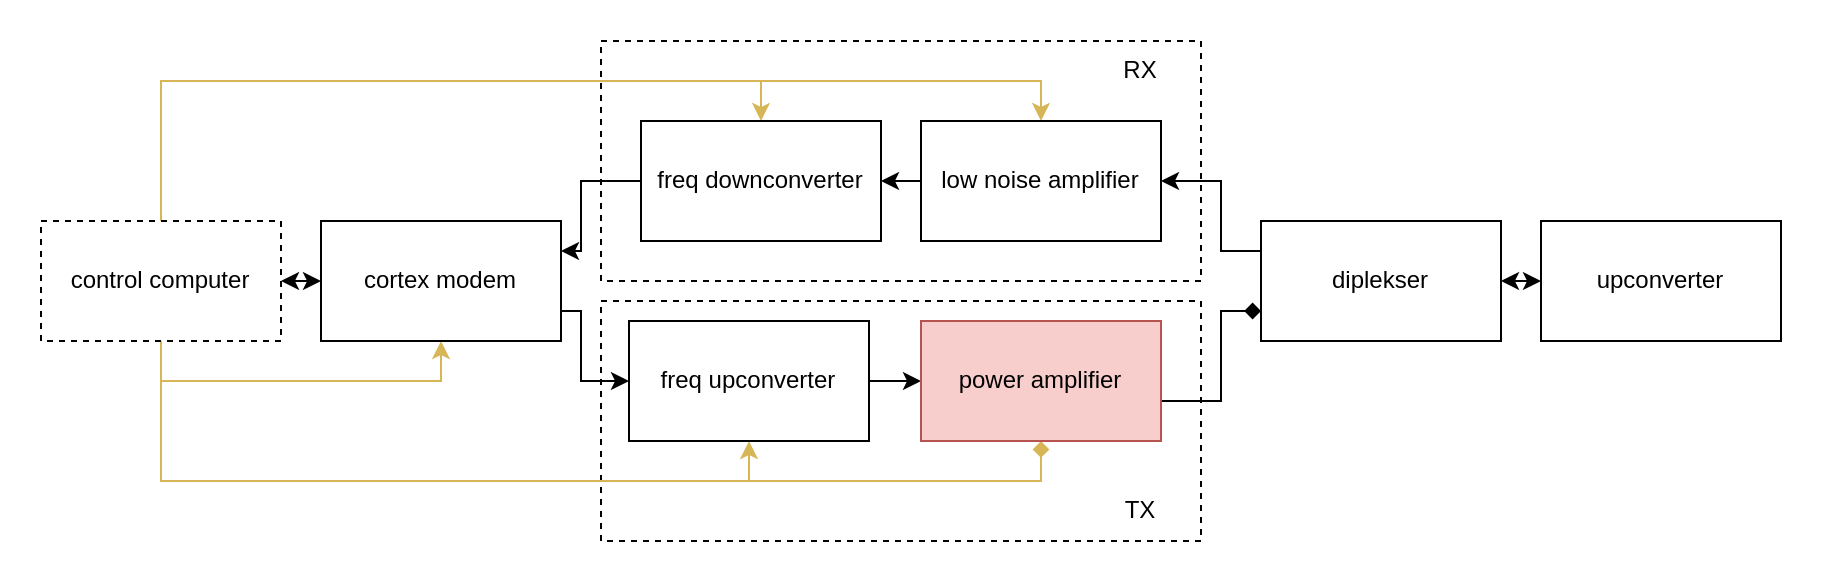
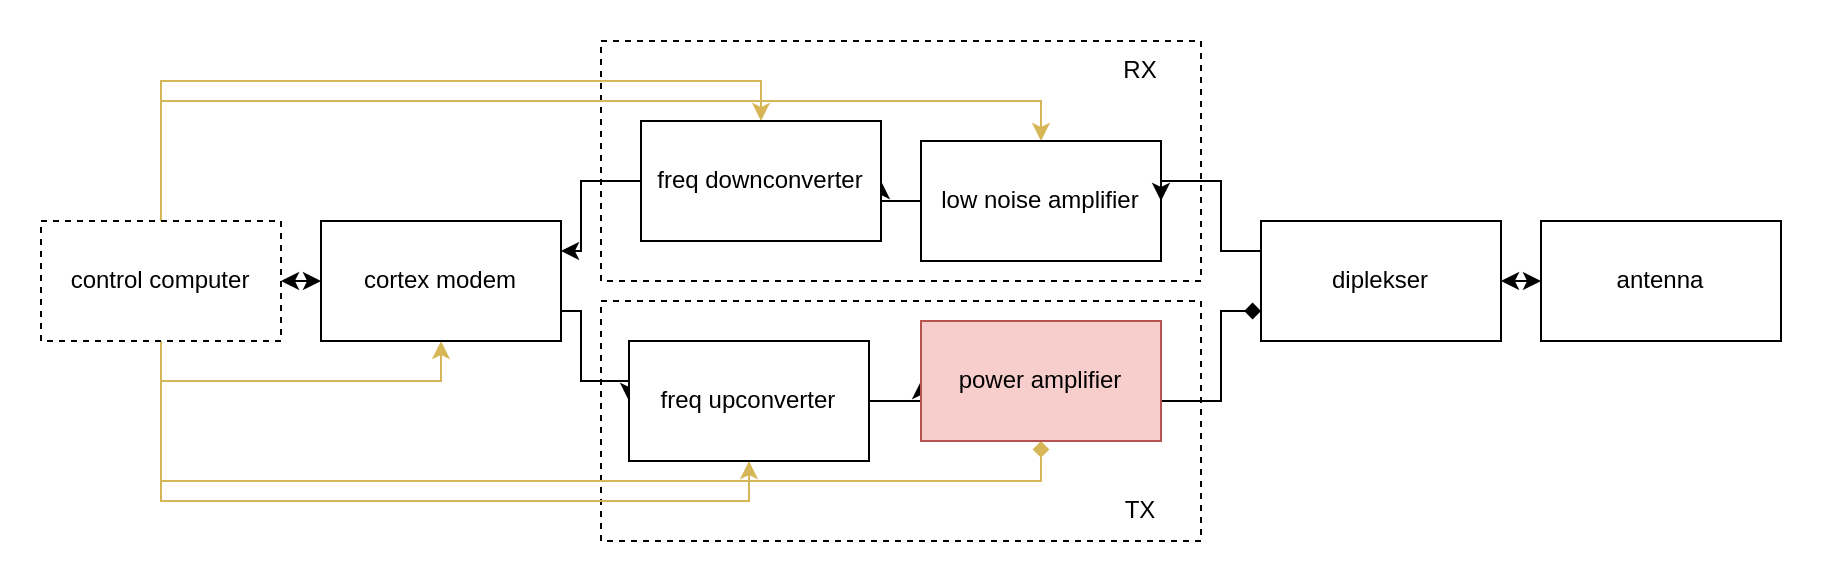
- <mxCell id="17" value="low noise amplifier" style="rounded=0;whiteSpace=wrap;html=1;" vertex="1" parent="1"><mxGeometry x="460" y="60" width="120" height="60" as="geometry" /></mxCell>
+ <mxCell id="17" value="low noise amplifier" style="rounded=0;whiteSpace=wrap;html=1;" vertex="1" parent="1"><mxGeometry x="460" y="70" width="120" height="60" as="geometry" /></mxCell>
- <mxCell id="24" value="&lt;div&gt;upconverter&lt;/div&gt;" style="rounded=0;whiteSpace=wrap;html=1;" vertex="1" parent="1"><mxGeometry x="770" y="110" width="120" height="60" as="geometry" /></mxCell>
+ <mxCell id="24" value="&lt;div&gt;antenna&lt;/div&gt;" style="rounded=0;whiteSpace=wrap;html=1;" vertex="1" parent="1"><mxGeometry x="770" y="110" width="120" height="60" as="geometry" /></mxCell>
- <mxCell id="13" value="freq upconverter" style="rounded=0;whiteSpace=wrap;html=1;" vertex="1" parent="1"><mxGeometry x="314" y="160" width="120" height="60" as="geometry" /></mxCell>
+ <mxCell id="13" value="freq upconverter" style="rounded=0;whiteSpace=wrap;html=1;" vertex="1" parent="1"><mxGeometry x="314" y="170" width="120" height="60" as="geometry" /></mxCell>
